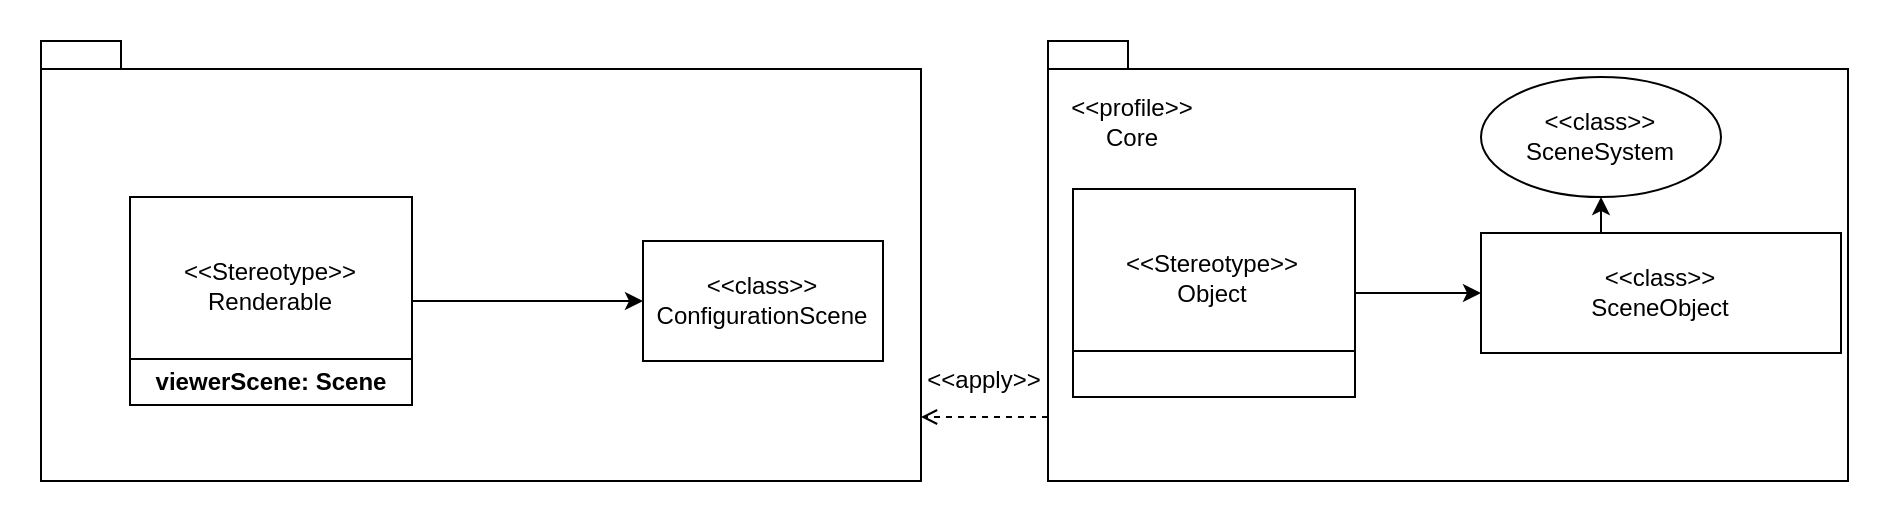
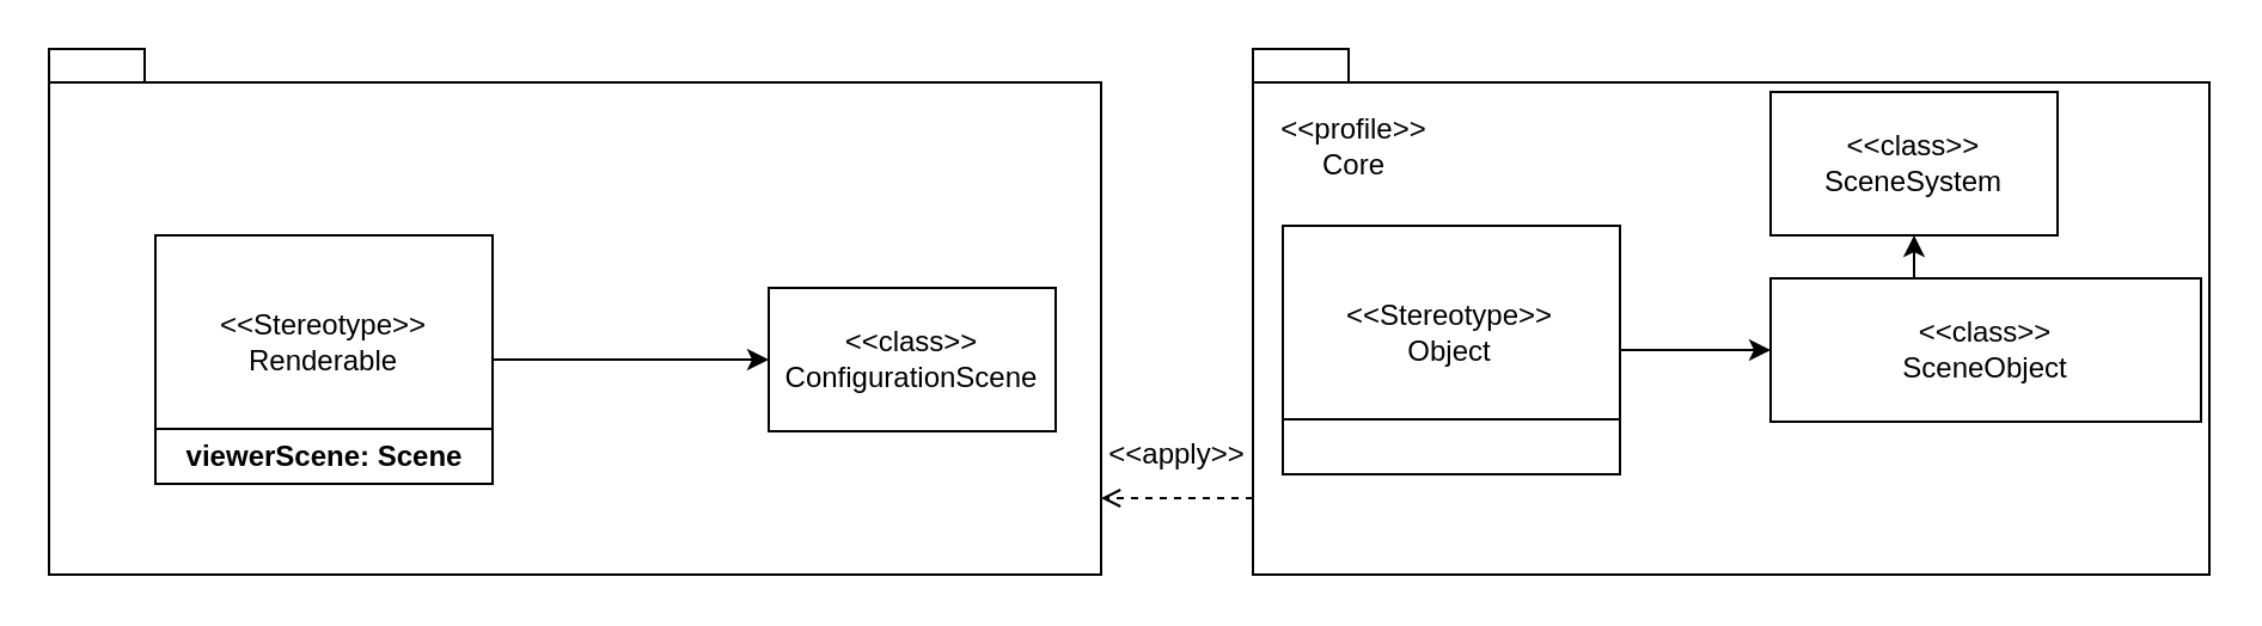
- <mxCell id="15" value="&amp;lt;&amp;lt;class&amp;gt;&amp;gt;&lt;br&gt;SceneSystem" style="ellipse;whiteSpace=wrap;html=1;" vertex="1" parent="1"><mxGeometry x="740" y="38" width="120" height="60" as="geometry" /></mxCell>
+ <mxCell id="15" value="&amp;lt;&amp;lt;class&amp;gt;&amp;gt;&lt;br&gt;SceneSystem" style="rounded=0;whiteSpace=wrap;html=1;" vertex="1" parent="1"><mxGeometry x="740" y="38" width="120" height="60" as="geometry" /></mxCell>
